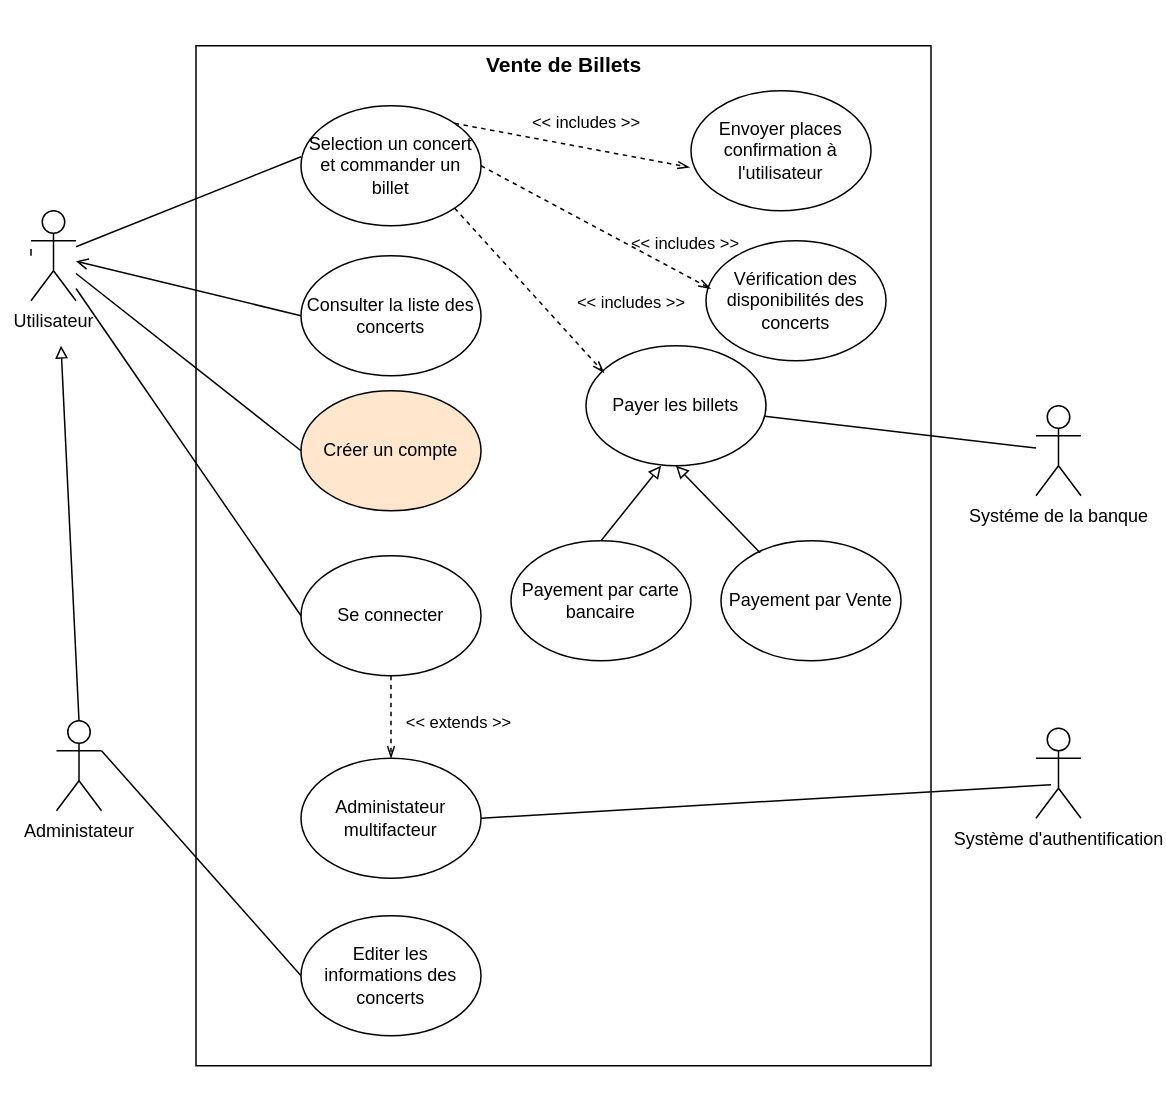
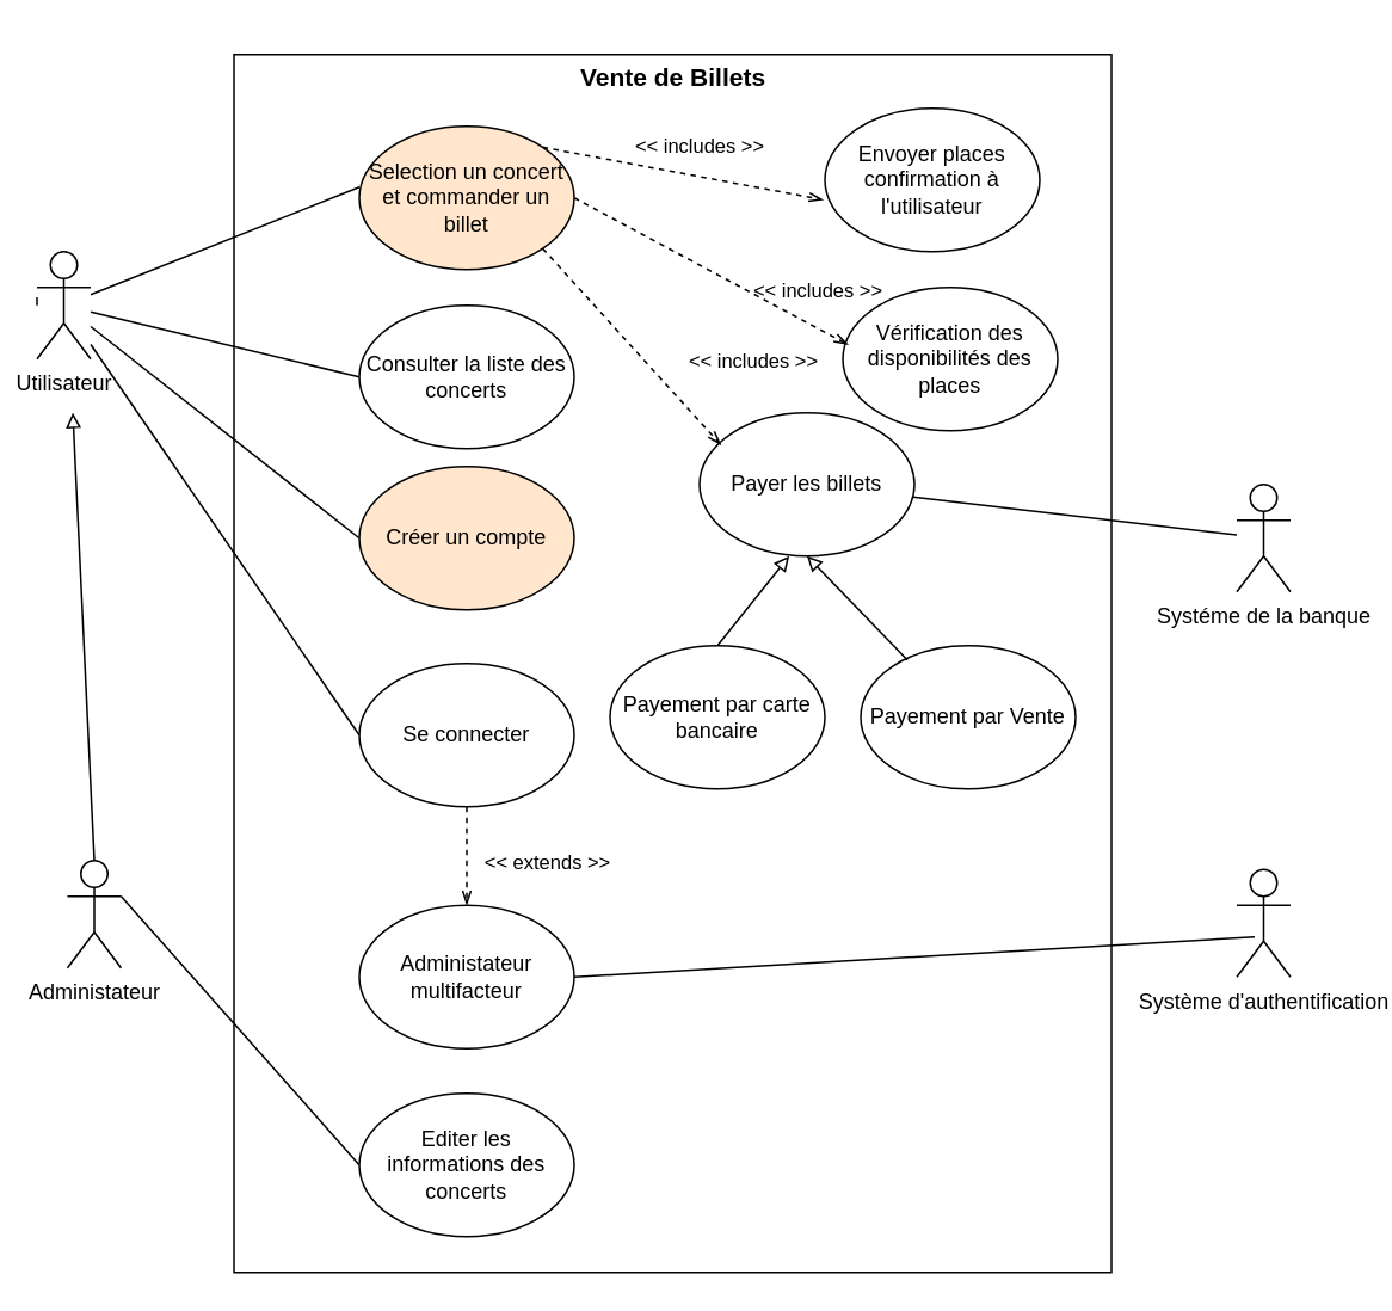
- <mxCell id="10" value="Selection un concert et commander un billet" style="ellipse;whiteSpace=wrap;html=1;" parent="1" vertex="1"><mxGeometry x="200" y="70" width="120" height="80" as="geometry" /></mxCell>
+ <mxCell id="10" value="Selection un concert et commander un billet" style="ellipse;whiteSpace=wrap;html=1;fillColor=#ffe6cc;" parent="1" vertex="1"><mxGeometry x="200" y="70" width="120" height="80" as="geometry" /></mxCell>
- <mxCell id="7" style="rounded=0;orthogonalLoop=1;jettySize=auto;html=1;exitX=0;exitY=0.5;exitDx=0;exitDy=0;endArrow=open;endFill=0;" parent="1" source="8" target="33" edge="1"><mxGeometry relative="1" as="geometry"><mxPoint x="40" y="130" as="targetPoint" /></mxGeometry></mxCell>
+ <mxCell id="7" style="rounded=0;orthogonalLoop=1;jettySize=auto;html=1;exitX=0;exitY=0.5;exitDx=0;exitDy=0;endArrow=none;endFill=0;" parent="1" source="8" target="33" edge="1"><mxGeometry relative="1" as="geometry"><mxPoint x="40" y="130" as="targetPoint" /></mxGeometry></mxCell>
- <mxCell id="11" value="Vérification des disponibilités des concerts" style="ellipse;whiteSpace=wrap;html=1;" parent="1" vertex="1"><mxGeometry x="470" y="160" width="120" height="80" as="geometry" /></mxCell>
+ <mxCell id="11" value="Vérification des disponibilités des places" style="ellipse;whiteSpace=wrap;html=1;" parent="1" vertex="1"><mxGeometry x="470" y="160" width="120" height="80" as="geometry" /></mxCell>
